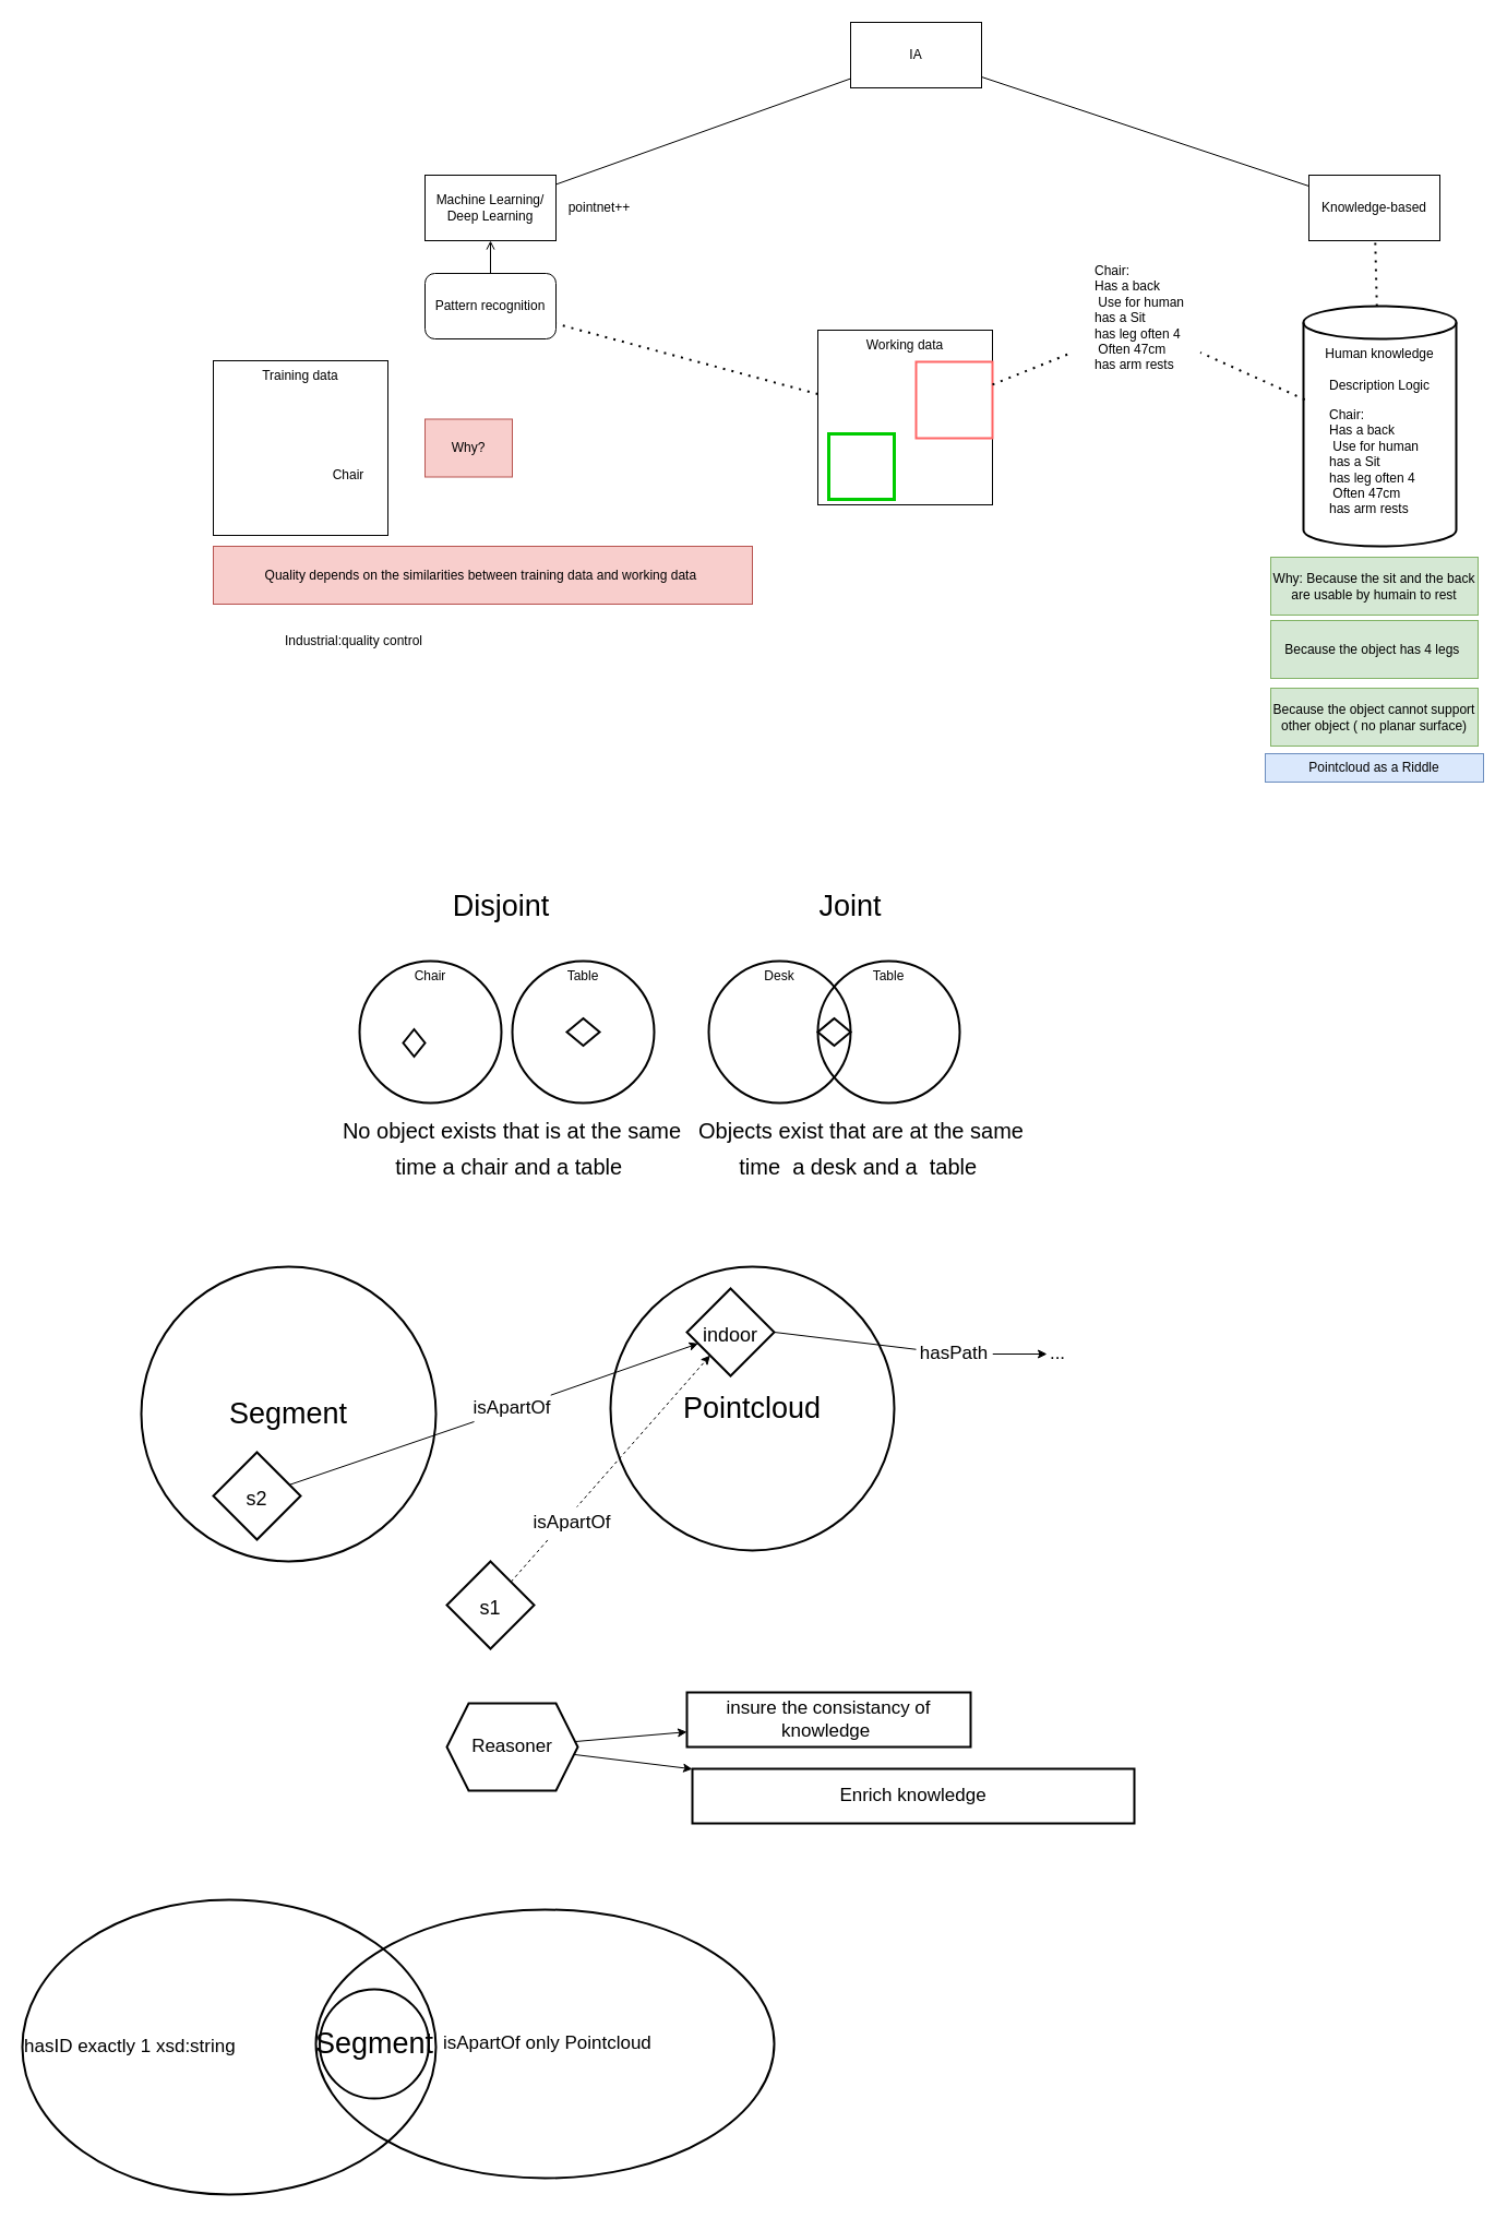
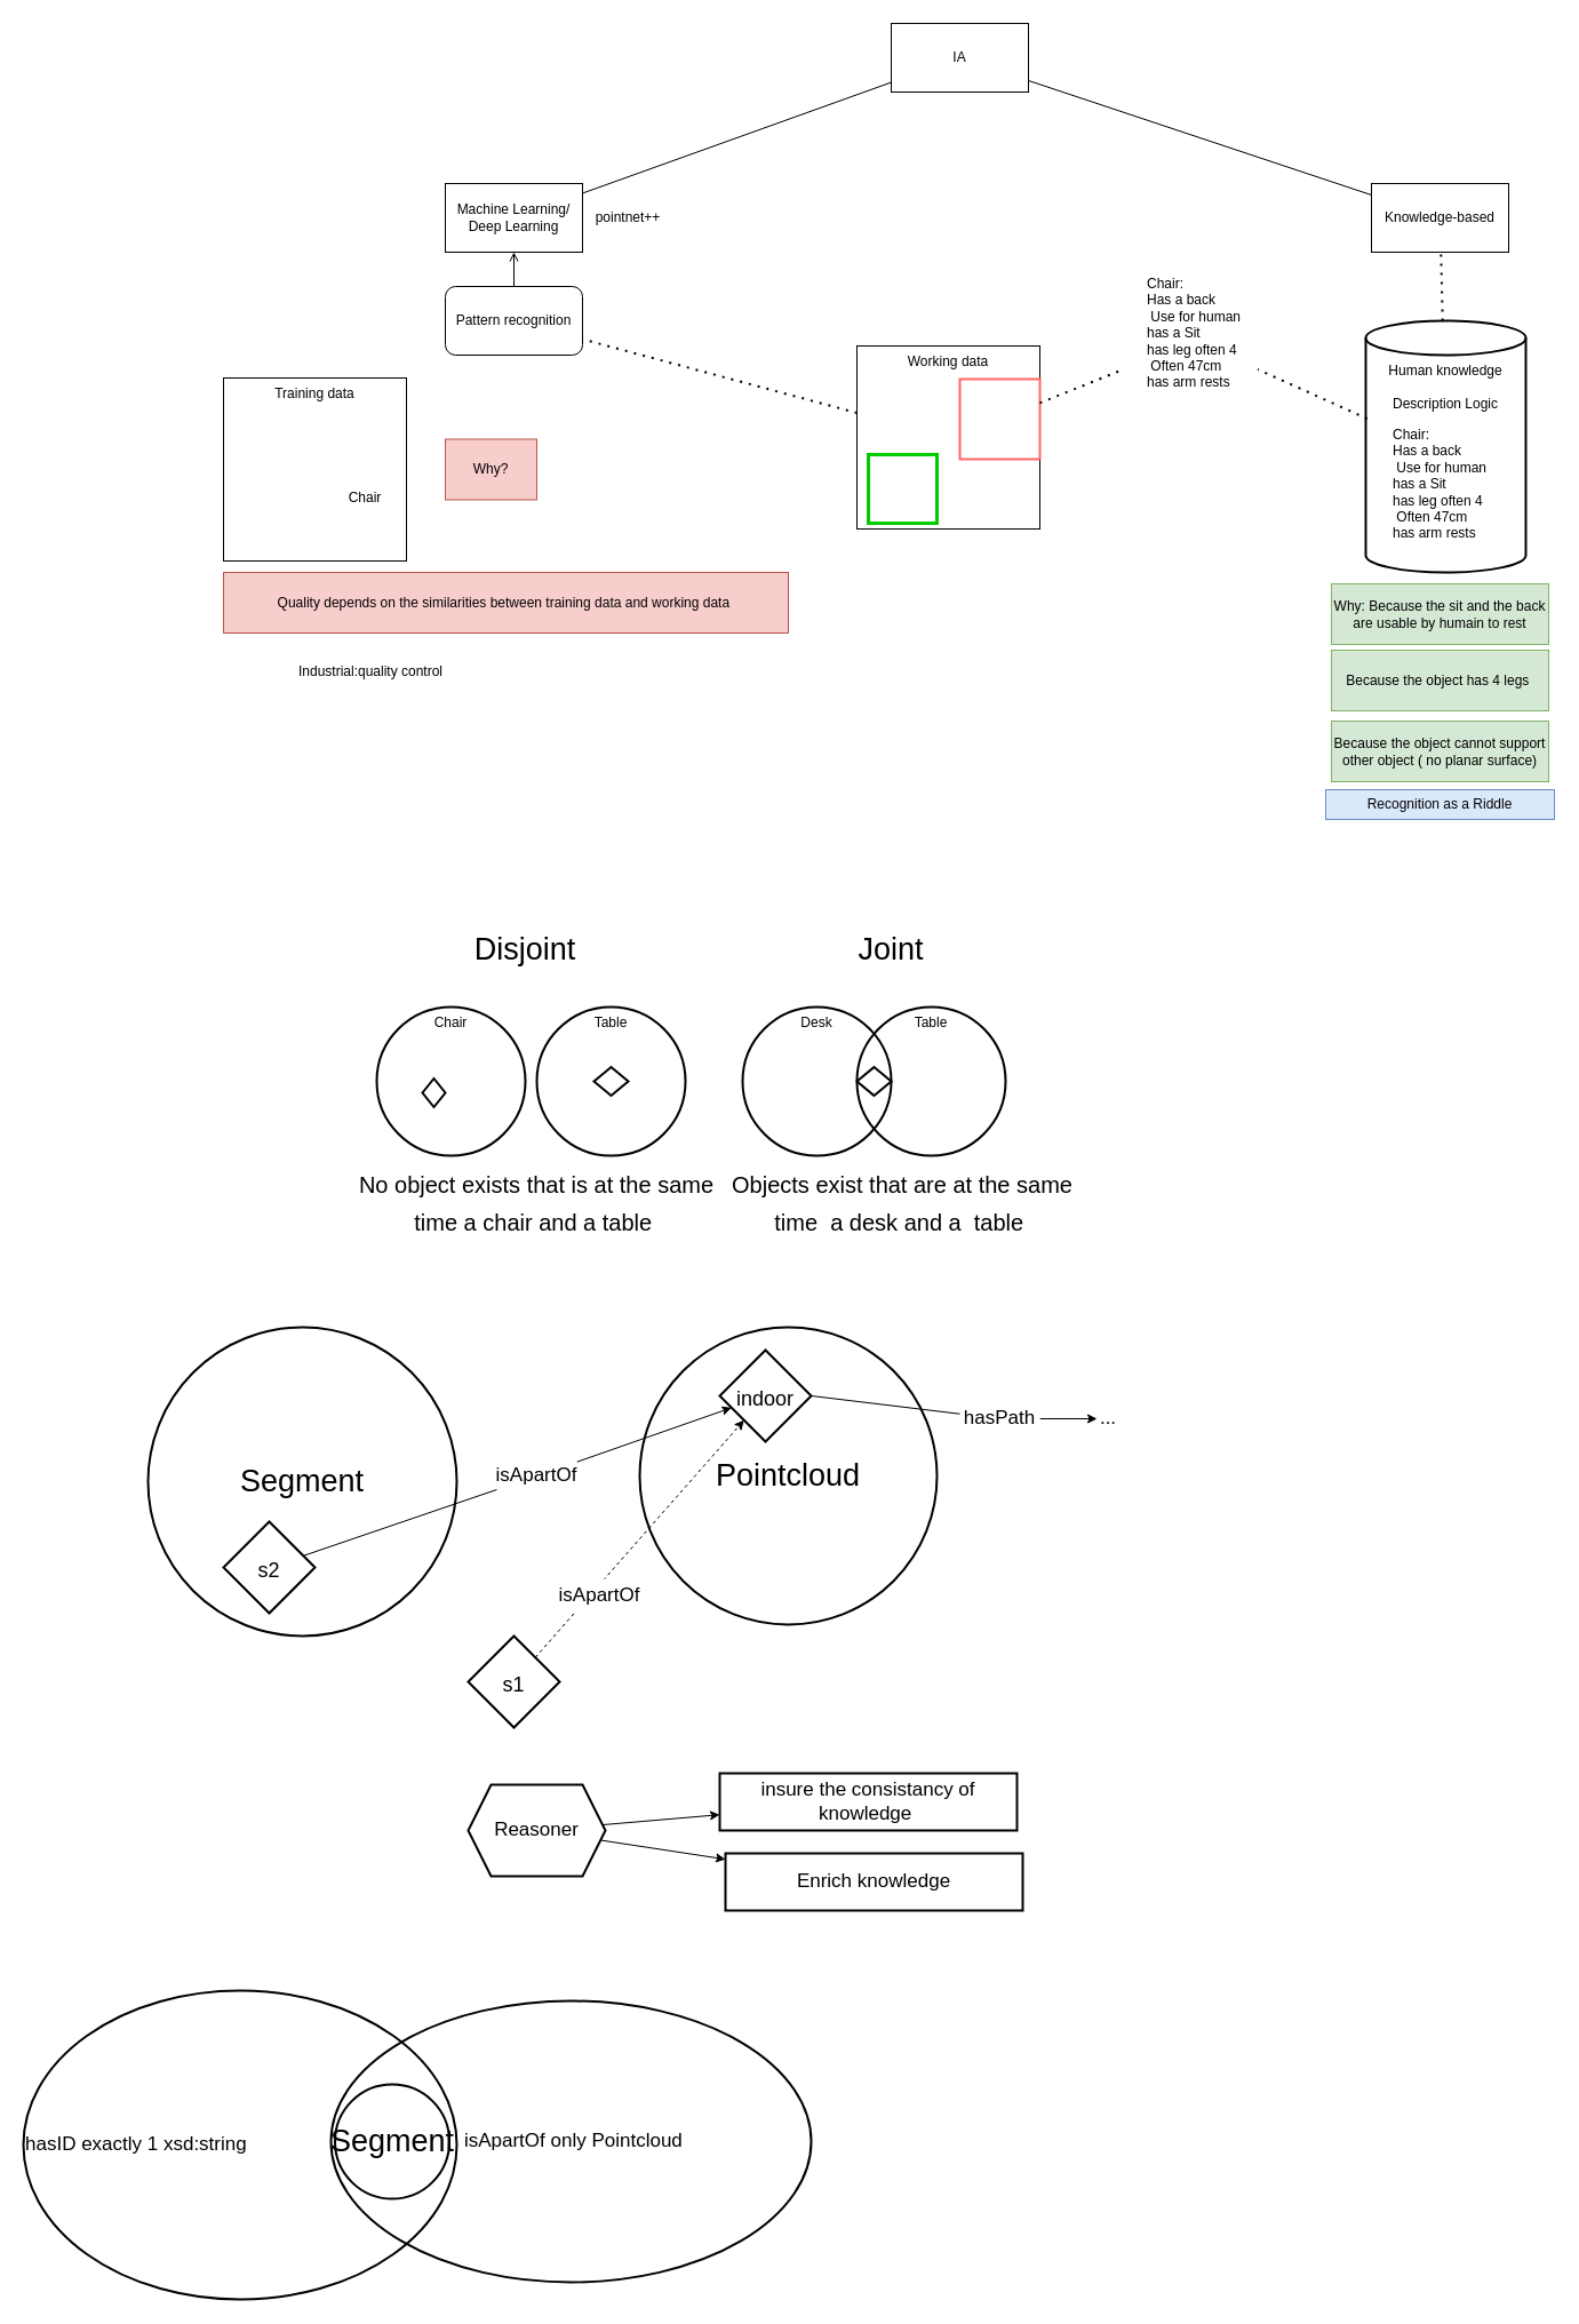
- <mxCell id="32" value="Pointcloud as a Riddle" style="text;html=1;strokeColor=#6c8ebf;fillColor=#dae8fc;align=center;verticalAlign=middle;whiteSpace=wrap;rounded=0;" vertex="1" parent="1"><mxGeometry x="1159" y="690" width="200" height="26" as="geometry" /></mxCell>
+ <mxCell id="32" value="Recognition as a Riddle" style="text;html=1;strokeColor=#6c8ebf;fillColor=#dae8fc;align=center;verticalAlign=middle;whiteSpace=wrap;rounded=0;" vertex="1" parent="1"><mxGeometry x="1159" y="690" width="200" height="26" as="geometry" /></mxCell>
- <mxCell id="63" value="Enrich knowledge" style="whiteSpace=wrap;html=1;fontSize=17;strokeWidth=2;fillColor=default;verticalAlign=middle;" vertex="1" parent="1"><mxGeometry x="634" y="1620" width="405" height="50" as="geometry" /></mxCell>
+ <mxCell id="63" value="Enrich knowledge" style="whiteSpace=wrap;html=1;fontSize=17;strokeWidth=2;fillColor=default;verticalAlign=middle;" vertex="1" parent="1"><mxGeometry x="634" y="1620" width="260" height="50" as="geometry" /></mxCell>
